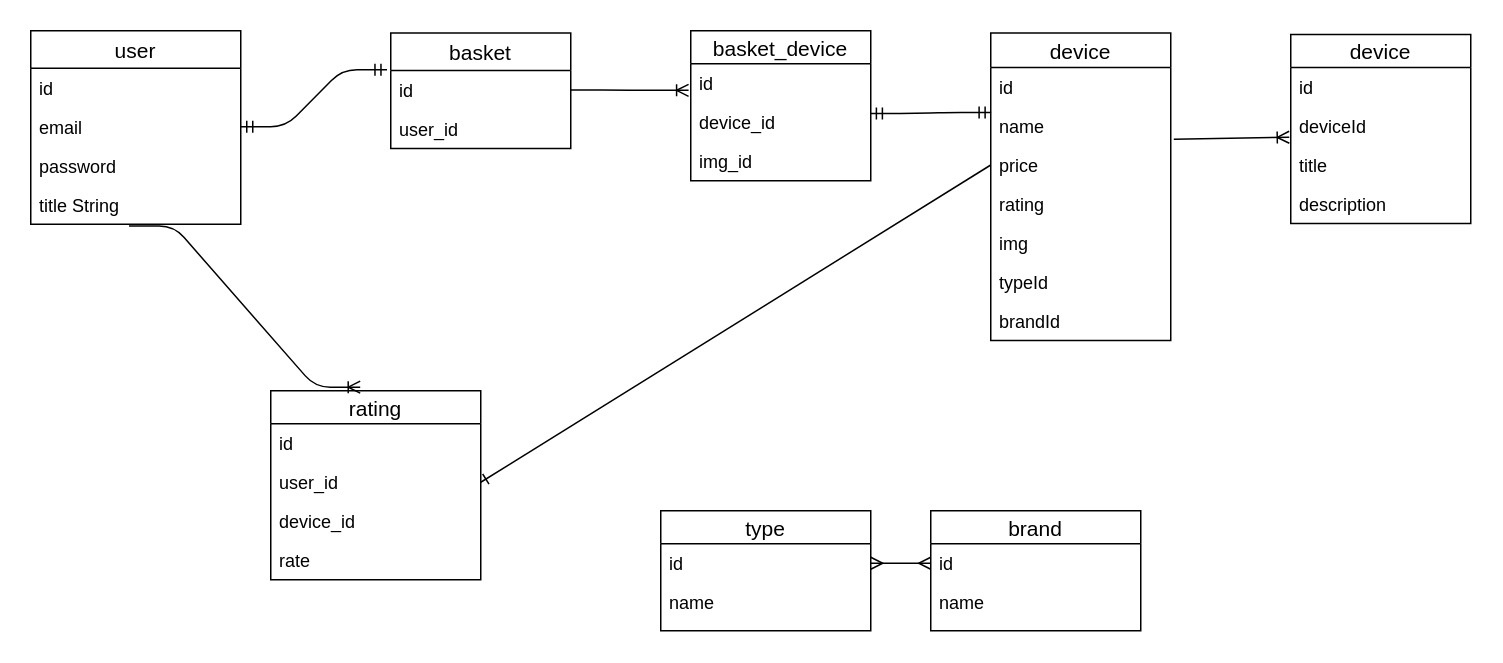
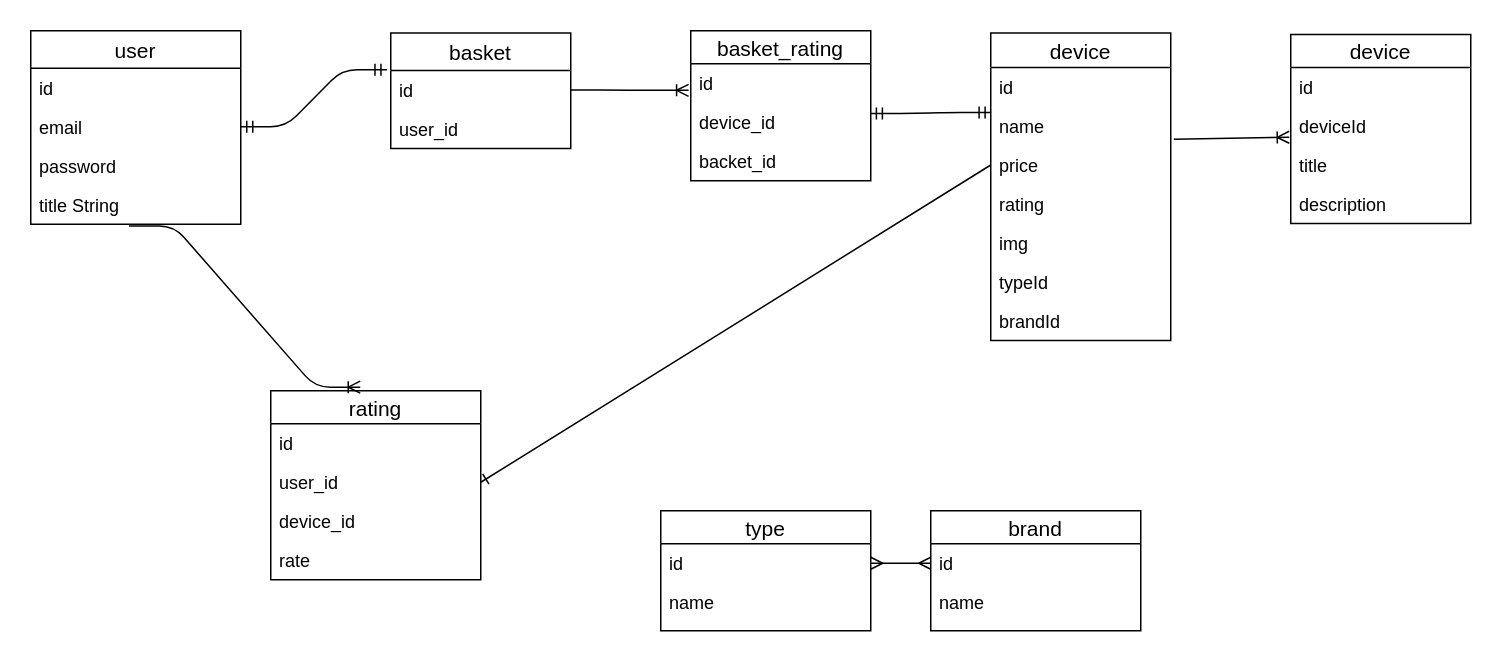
- <mxCell id="32" value="basket_device" style="swimlane;fontStyle=0;childLayout=stackLayout;horizontal=1;startSize=22;fillColor=none;horizontalStack=0;resizeParent=1;resizeParentMax=0;resizeLast=0;collapsible=1;marginBottom=0;swimlaneFillColor=#ffffff;align=center;fontSize=14;" vertex="1" parent="1"><mxGeometry x="460" y="20" width="120" height="100" as="geometry" /></mxCell>
+ <mxCell id="32" value="basket_rating" style="swimlane;fontStyle=0;childLayout=stackLayout;horizontal=1;startSize=22;fillColor=none;horizontalStack=0;resizeParent=1;resizeParentMax=0;resizeLast=0;collapsible=1;marginBottom=0;swimlaneFillColor=#ffffff;align=center;fontSize=14;" vertex="1" parent="1"><mxGeometry x="460" y="20" width="120" height="100" as="geometry" /></mxCell>
- <mxCell id="35" value="img_id" style="text;strokeColor=none;fillColor=none;spacingLeft=4;spacingRight=4;overflow=hidden;rotatable=0;points=[[0,0.5],[1,0.5]];portConstraint=eastwest;fontSize=12;" vertex="1" parent="32"><mxGeometry y="74" width="120" height="26" as="geometry" /></mxCell>
+ <mxCell id="35" value="backet_id" style="text;strokeColor=none;fillColor=none;spacingLeft=4;spacingRight=4;overflow=hidden;rotatable=0;points=[[0,0.5],[1,0.5]];portConstraint=eastwest;fontSize=12;" vertex="1" parent="32"><mxGeometry y="74" width="120" height="26" as="geometry" /></mxCell>
